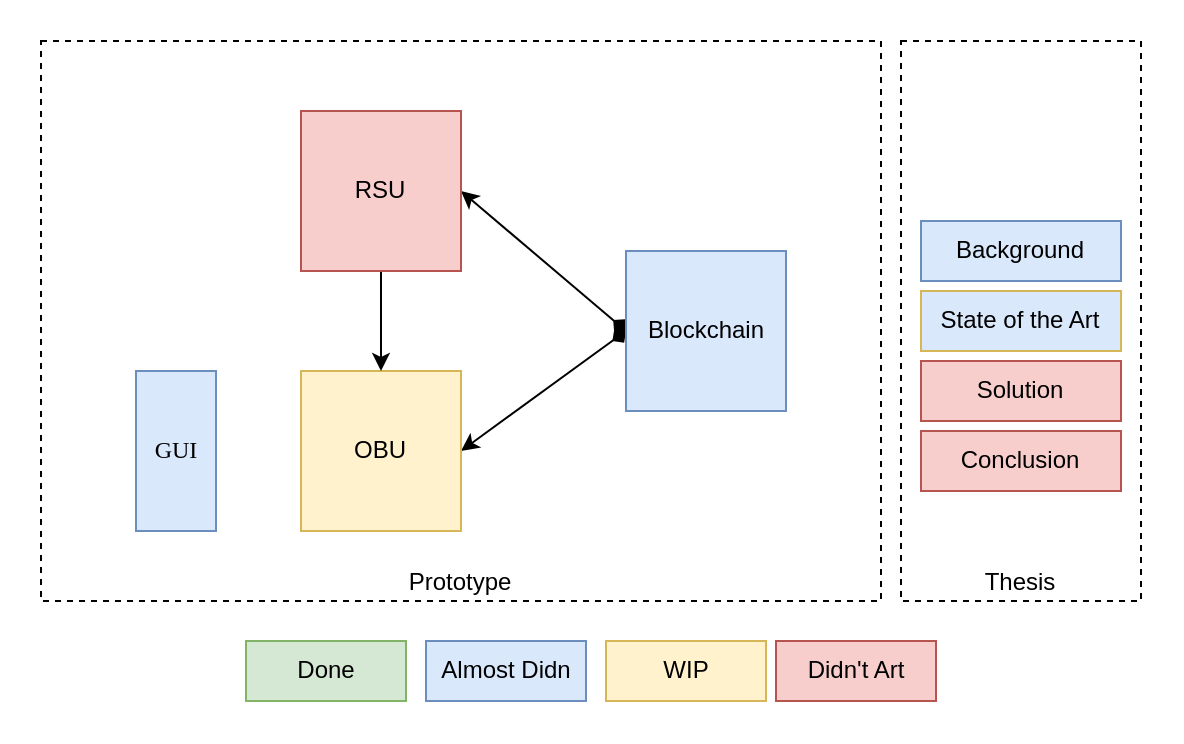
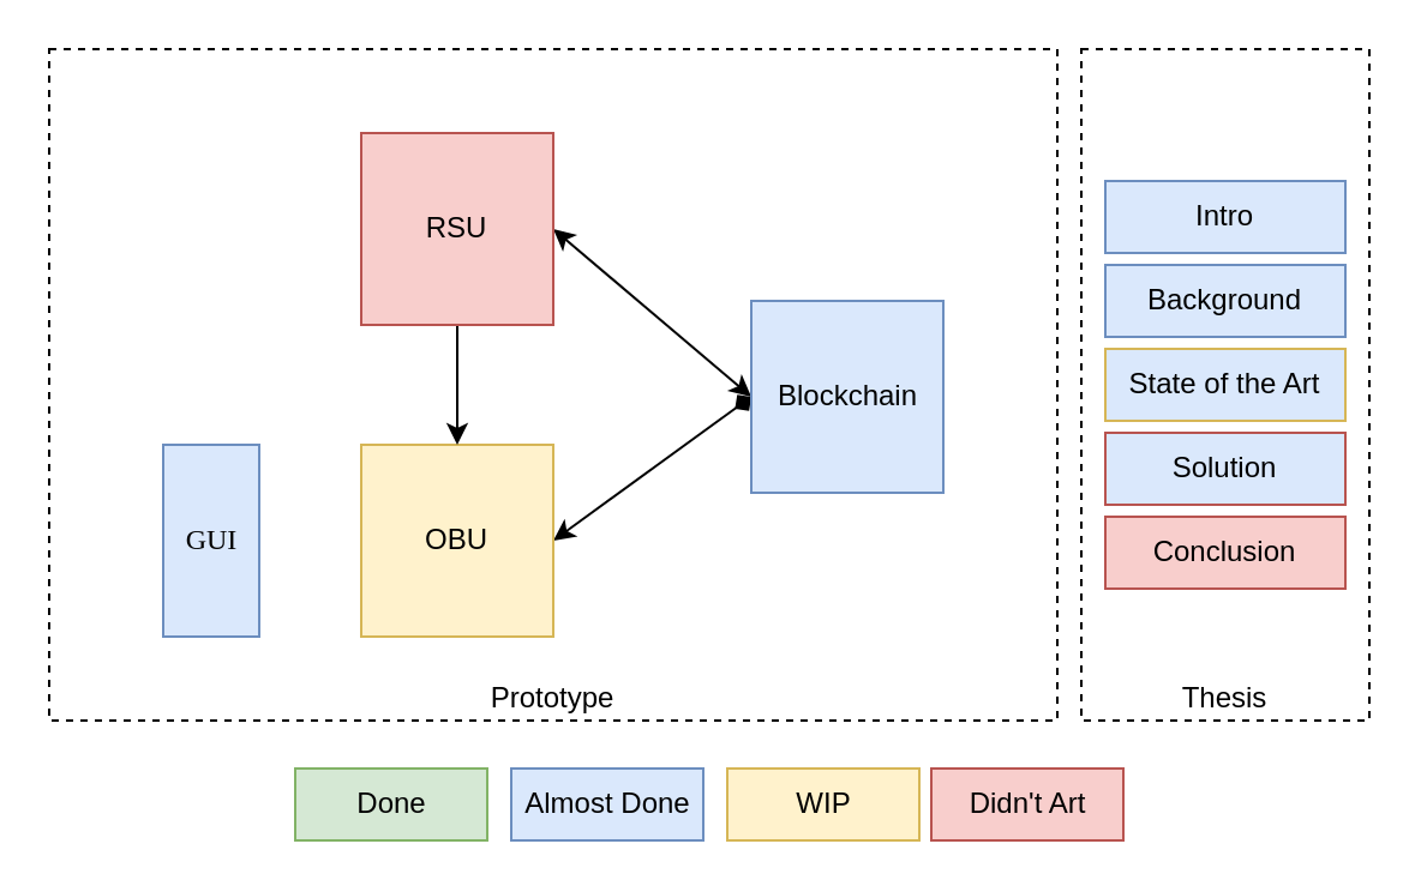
+ <mxCell id="15" value="Intro" style="rounded=0;whiteSpace=wrap;html=1;fillColor=#dae8fc;strokeColor=#6c8ebf;" parent="1" vertex="1"><mxGeometry x="460" y="75" width="100" height="30" as="geometry" /></mxCell>
- <mxCell id="10" style="edgeStyle=none;rounded=0;orthogonalLoop=1;jettySize=auto;html=1;exitX=1;exitY=0.5;exitDx=0;exitDy=0;entryX=0;entryY=0.5;entryDx=0;entryDy=0;startArrow=classic;startFill=1;endArrow=diamond;" parent="1" source="12" target="13" edge="1"><mxGeometry relative="1" as="geometry" /></mxCell>
+ <mxCell id="10" style="edgeStyle=none;rounded=0;orthogonalLoop=1;jettySize=auto;html=1;exitX=1;exitY=0.5;exitDx=0;exitDy=0;entryX=0;entryY=0.5;entryDx=0;entryDy=0;startArrow=classic;startFill=1;" parent="1" source="12" target="13" edge="1"><mxGeometry relative="1" as="geometry" /></mxCell>
- <mxCell id="18" value="Solution" style="rounded=0;whiteSpace=wrap;html=1;fillColor=#f8cecc;strokeColor=#b85450;" parent="1" vertex="1"><mxGeometry x="460" y="180" width="100" height="30" as="geometry" /></mxCell>
+ <mxCell id="18" value="Solution" style="rounded=0;whiteSpace=wrap;html=1;fillColor=#dae8fc;strokeColor=#b85450;" parent="1" vertex="1"><mxGeometry x="460" y="180" width="100" height="30" as="geometry" /></mxCell>
- <mxCell id="3" value="Almost Didn" style="rounded=0;whiteSpace=wrap;html=1;fillColor=#dae8fc;strokeColor=#6c8ebf;" parent="1" vertex="1"><mxGeometry x="212.5" y="320" width="80" height="30" as="geometry" /></mxCell>
+ <mxCell id="3" value="Almost Done" style="rounded=0;whiteSpace=wrap;html=1;fillColor=#dae8fc;strokeColor=#6c8ebf;" parent="1" vertex="1"><mxGeometry x="212.5" y="320" width="80" height="30" as="geometry" /></mxCell>
